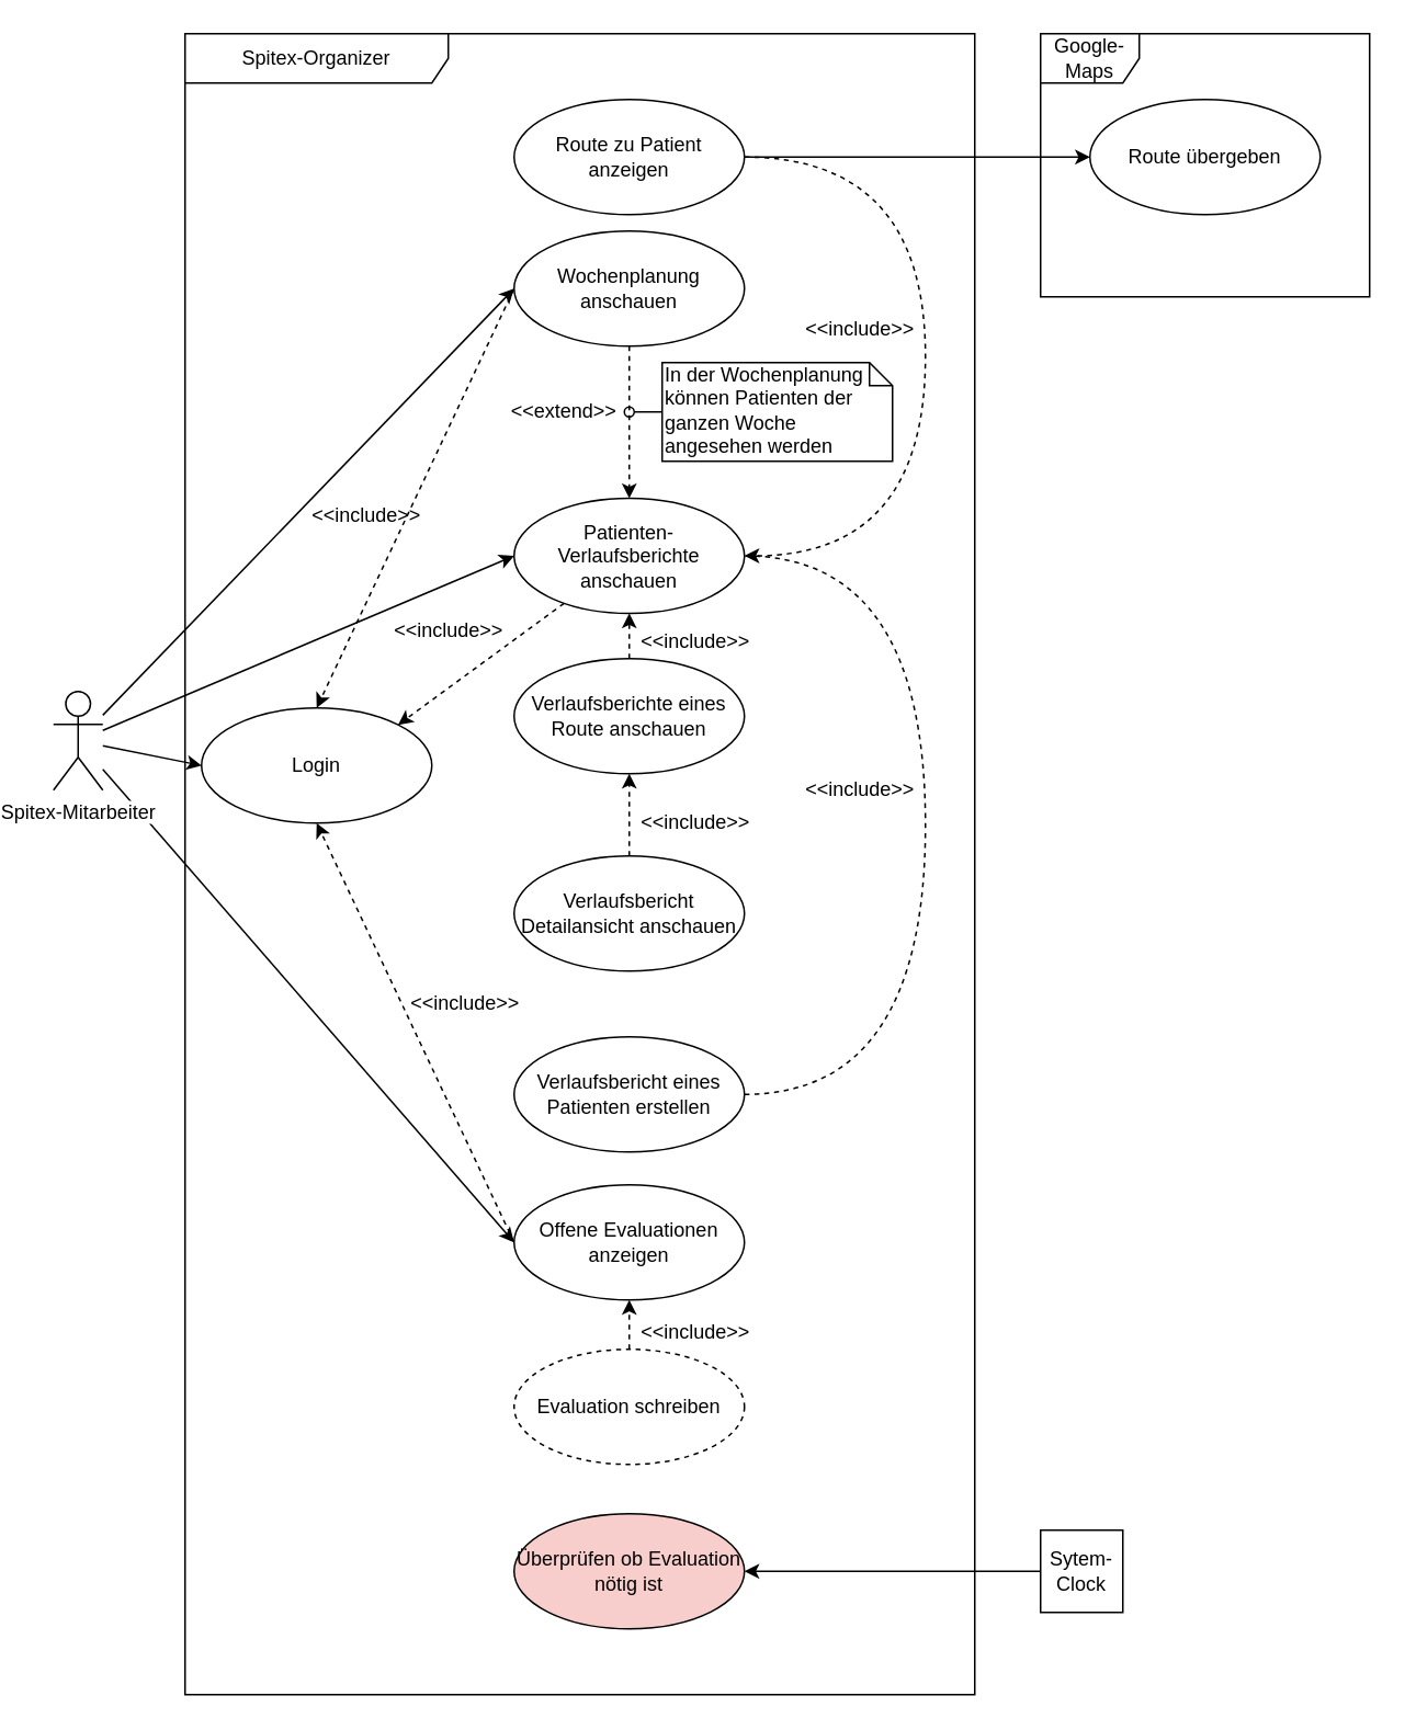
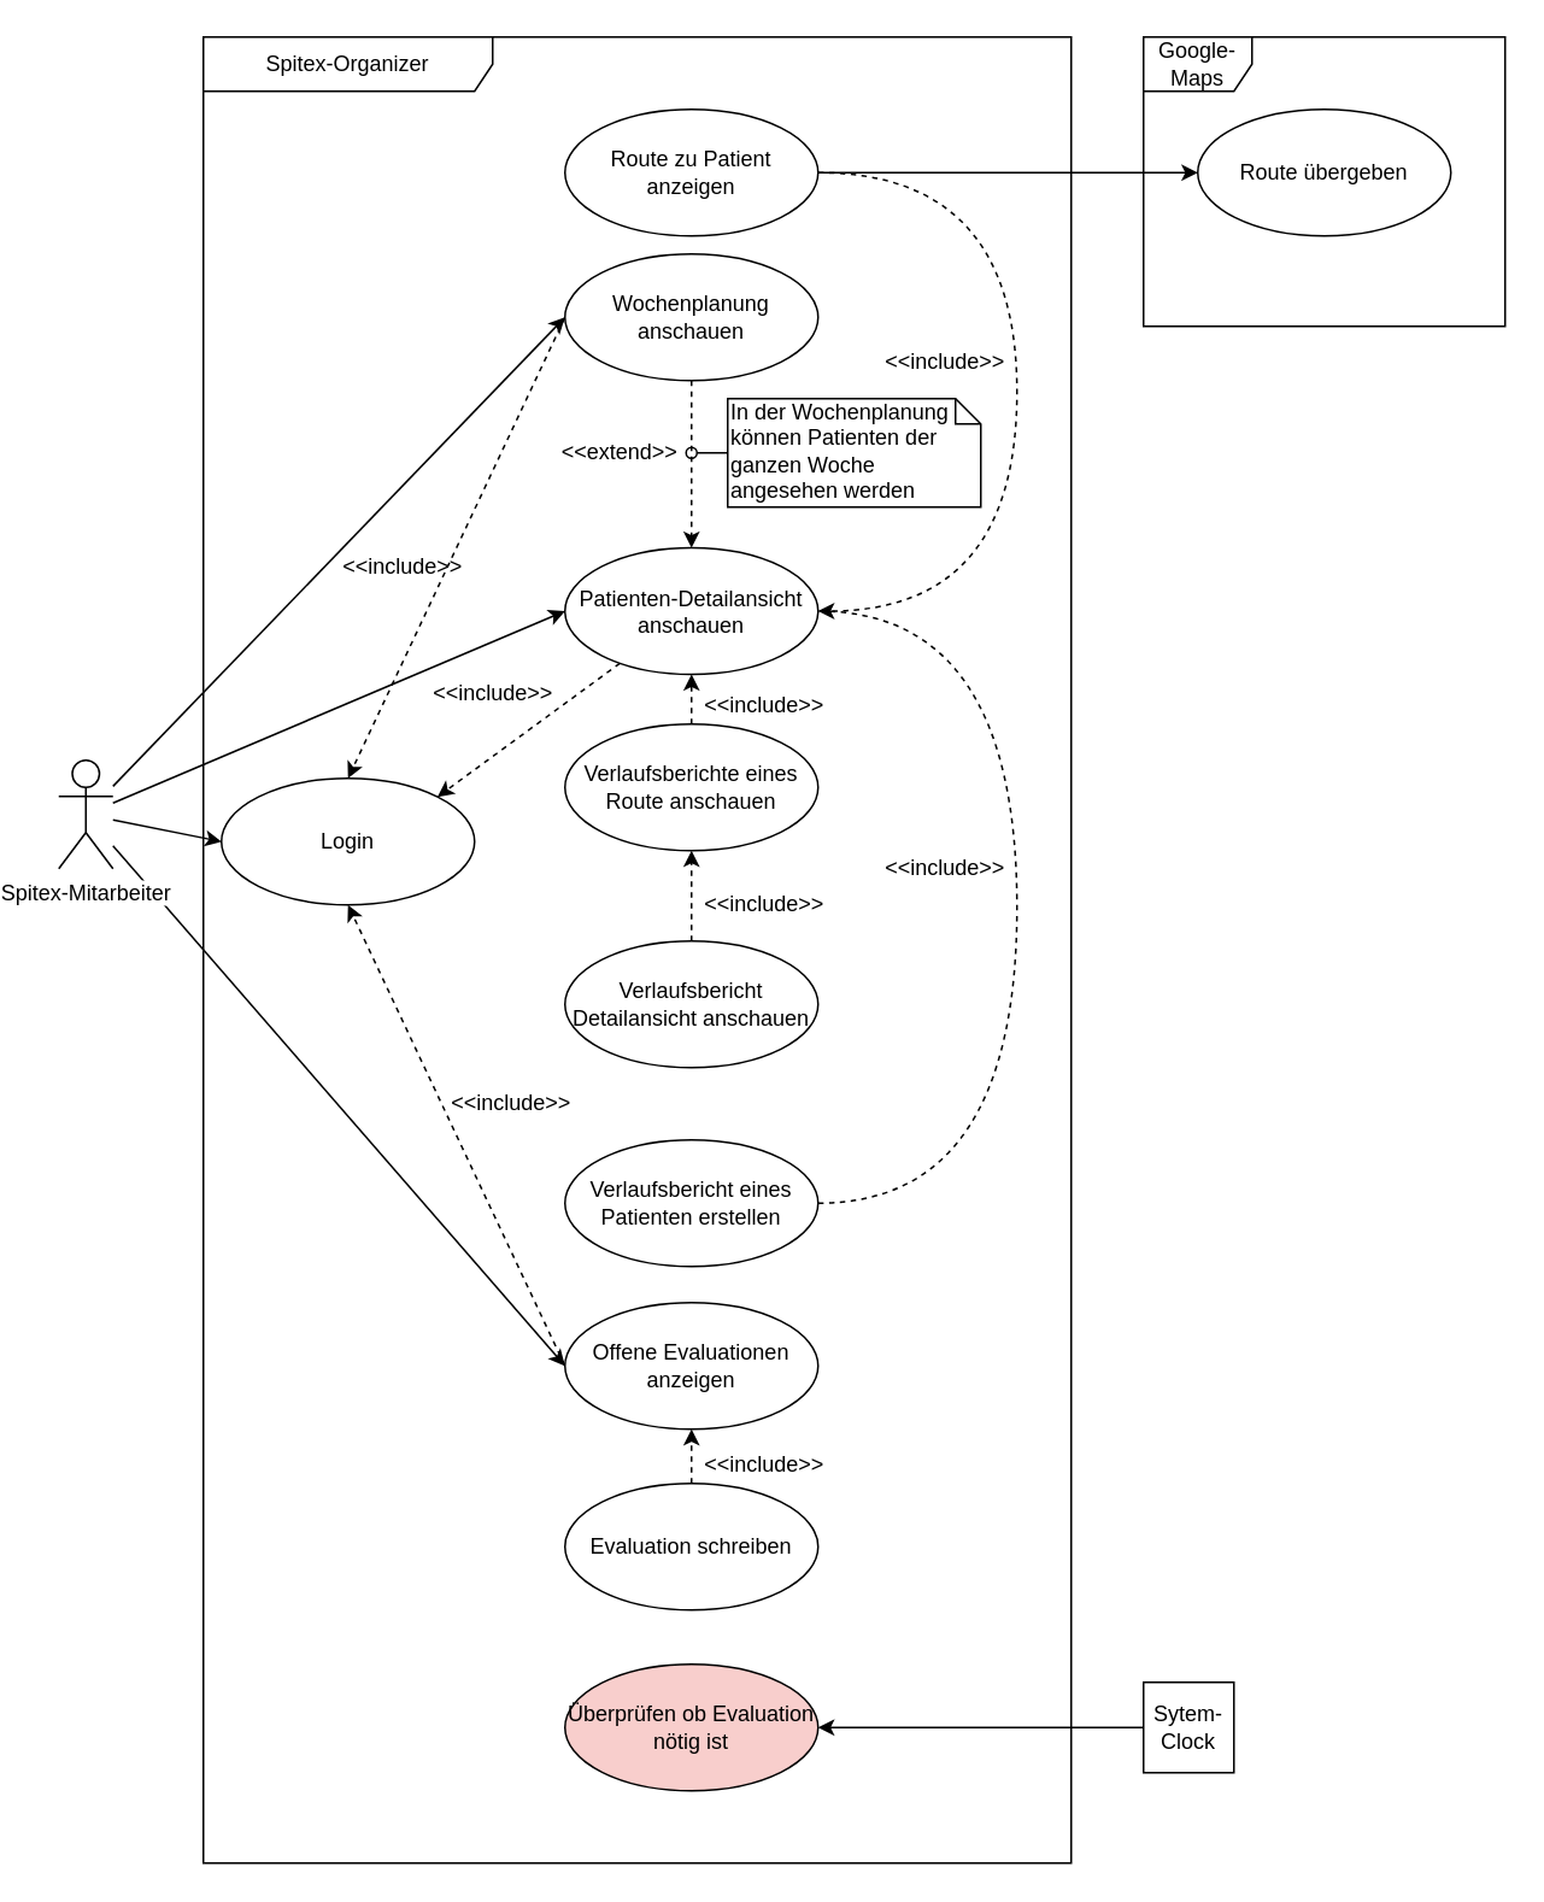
- <mxCell id="12" value="Patienten-Verlaufsberichte&lt;br&gt;anschauen&lt;br&gt;" style="ellipse;whiteSpace=wrap;html=1;" parent="1" vertex="1"><mxGeometry x="300" y="302.5" width="140" height="70" as="geometry" /></mxCell>
+ <mxCell id="12" value="Patienten-Detailansicht&lt;br&gt;anschauen&lt;br&gt;" style="ellipse;whiteSpace=wrap;html=1;" parent="1" vertex="1"><mxGeometry x="300" y="302.5" width="140" height="70" as="geometry" /></mxCell>
- <mxCell id="26" value="Evaluation schreiben" style="ellipse;whiteSpace=wrap;html=1;dashed=1;" parent="1" vertex="1"><mxGeometry x="300" y="820" width="140" height="70" as="geometry" /></mxCell>
+ <mxCell id="26" value="Evaluation schreiben" style="ellipse;whiteSpace=wrap;html=1;" parent="1" vertex="1"><mxGeometry x="300" y="820" width="140" height="70" as="geometry" /></mxCell>
